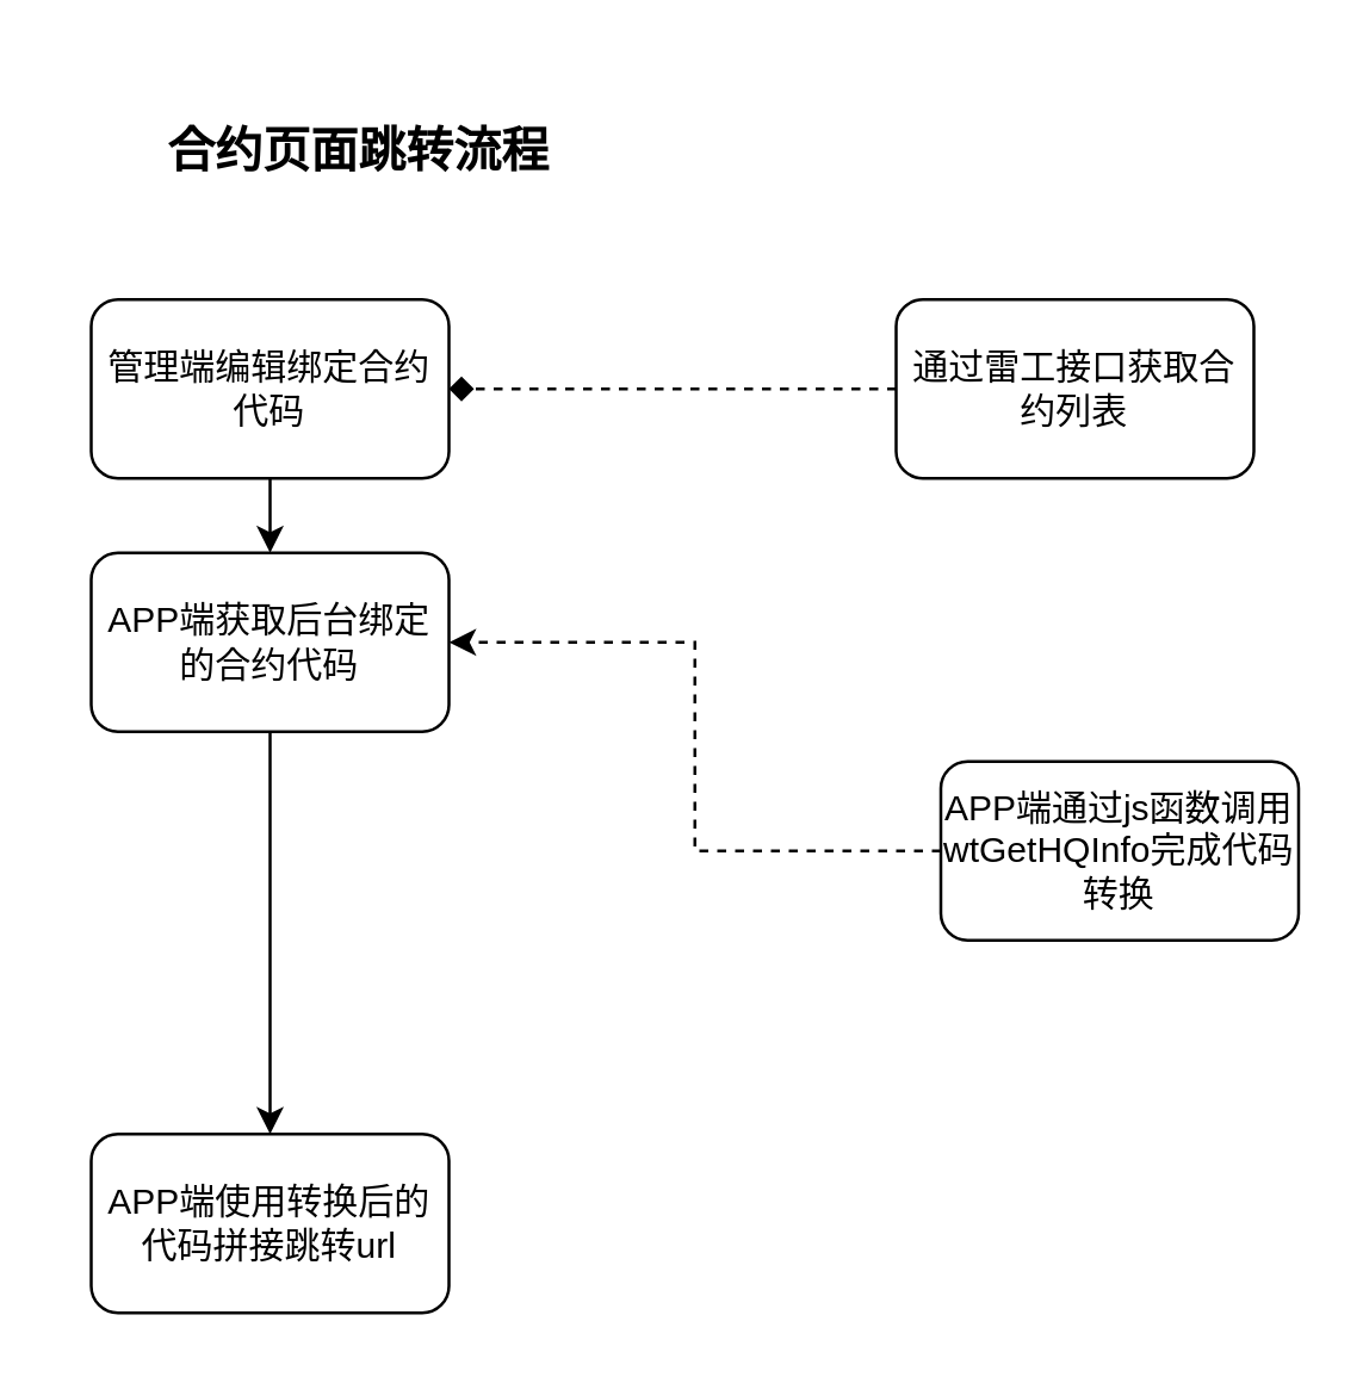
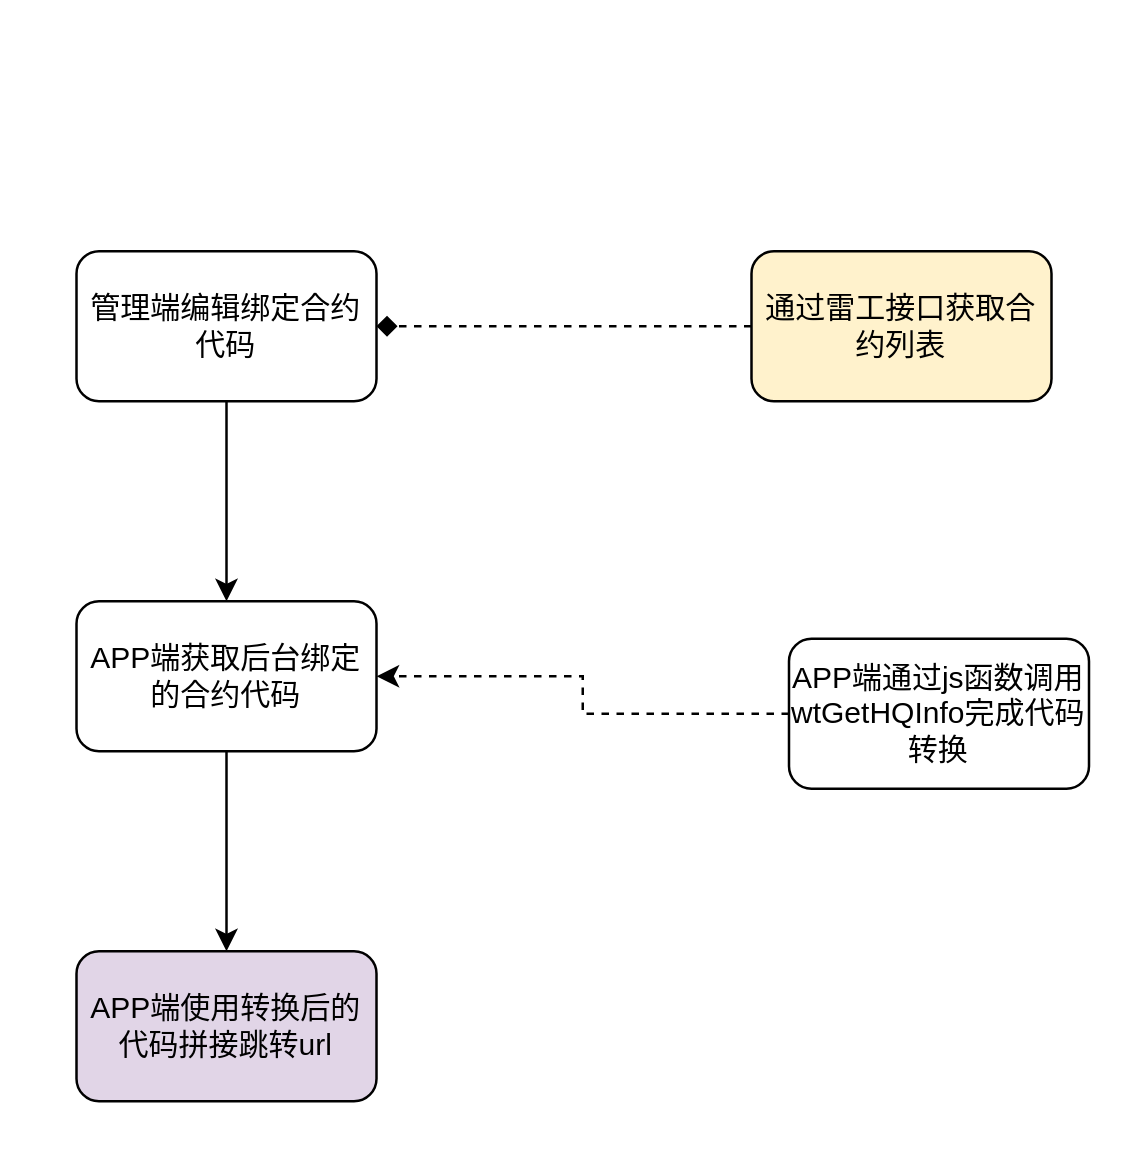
- <mxCell id="11" value="合约页面跳转流程" style="text;html=1;strokeColor=none;fillColor=none;align=center;verticalAlign=middle;whiteSpace=wrap;rounded=0;fontStyle=1;fontSize=16;" vertex="1" parent="1"><mxGeometry x="20" y="20" width="200" height="60" as="geometry" /></mxCell>
- <mxCell id="5" value="通过雷工接口获取合约列表" style="rounded=1;whiteSpace=wrap;html=1;" vertex="1" parent="1"><mxGeometry x="300" y="100" width="120" height="60" as="geometry" /></mxCell>
+ <mxCell id="5" value="通过雷工接口获取合约列表" style="rounded=1;whiteSpace=wrap;html=1;fillColor=#fff2cc;" vertex="1" parent="1"><mxGeometry x="300" y="100" width="120" height="60" as="geometry" /></mxCell>
- <mxCell id="7" value="APP端获取后台绑定的合约代码" style="rounded=1;whiteSpace=wrap;html=1;" vertex="1" parent="1"><mxGeometry x="30" y="185" width="120" height="60" as="geometry" /></mxCell>
+ <mxCell id="7" value="APP端获取后台绑定的合约代码" style="rounded=1;whiteSpace=wrap;html=1;" vertex="1" parent="1"><mxGeometry x="30" y="240" width="120" height="60" as="geometry" /></mxCell>
- <mxCell id="10" value="APP端使用转换后的代码拼接跳转url" style="rounded=1;whiteSpace=wrap;html=1;" vertex="1" parent="1"><mxGeometry x="30" y="380" width="120" height="60" as="geometry" /></mxCell>
+ <mxCell id="10" value="APP端使用转换后的代码拼接跳转url" style="rounded=1;whiteSpace=wrap;html=1;fillColor=#e1d5e7;" vertex="1" parent="1"><mxGeometry x="30" y="380" width="120" height="60" as="geometry" /></mxCell>
